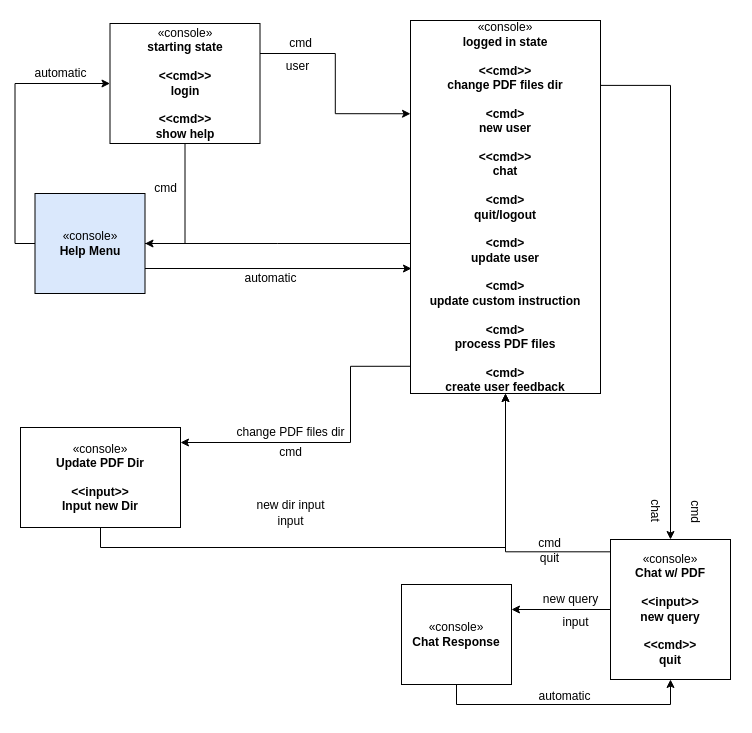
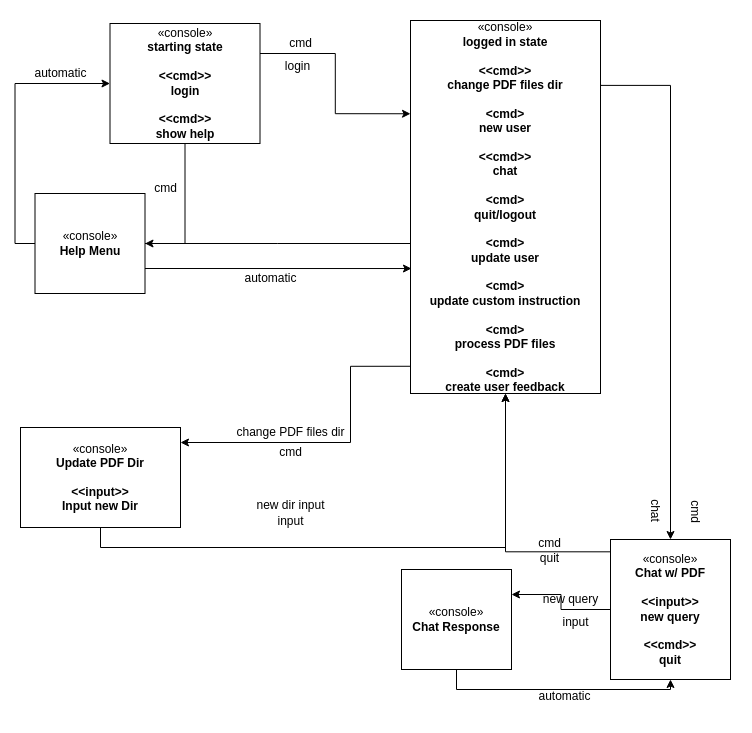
- <mxCell id="28" value="user" style="text;html=1;align=center;verticalAlign=middle;resizable=0;points=[];autosize=1;strokeColor=none;fillColor=none;" vertex="1" parent="1"><mxGeometry x="272" y="51" width="50" height="30" as="geometry" /></mxCell>
+ <mxCell id="28" value="login" style="text;html=1;align=center;verticalAlign=middle;resizable=0;points=[];autosize=1;strokeColor=none;fillColor=none;" vertex="1" parent="1"><mxGeometry x="272" y="51" width="50" height="30" as="geometry" /></mxCell>
- <mxCell id="30" value="«console»&lt;br&gt;&lt;b&gt;Help Menu&lt;br&gt;&lt;/b&gt;" style="html=1;whiteSpace=wrap;fillColor=#dae8fc;" vertex="1" parent="1"><mxGeometry x="34.5" y="193" width="110" height="100" as="geometry" /></mxCell>
+ <mxCell id="30" value="«console»&lt;br&gt;&lt;b&gt;Help Menu&lt;br&gt;&lt;/b&gt;" style="html=1;whiteSpace=wrap;" vertex="1" parent="1"><mxGeometry x="34.5" y="193" width="110" height="100" as="geometry" /></mxCell>
- <mxCell id="16" value="«console»&lt;br&gt;&lt;b&gt;Chat Response&lt;br&gt;&lt;/b&gt;" style="html=1;whiteSpace=wrap;" parent="1" vertex="1"><mxGeometry x="401" y="584" width="110" height="100" as="geometry" /></mxCell>
+ <mxCell id="16" value="«console»&lt;br&gt;&lt;b&gt;Chat Response&lt;br&gt;&lt;/b&gt;" style="html=1;whiteSpace=wrap;" parent="1" vertex="1"><mxGeometry x="401" y="569" width="110" height="100" as="geometry" /></mxCell>
